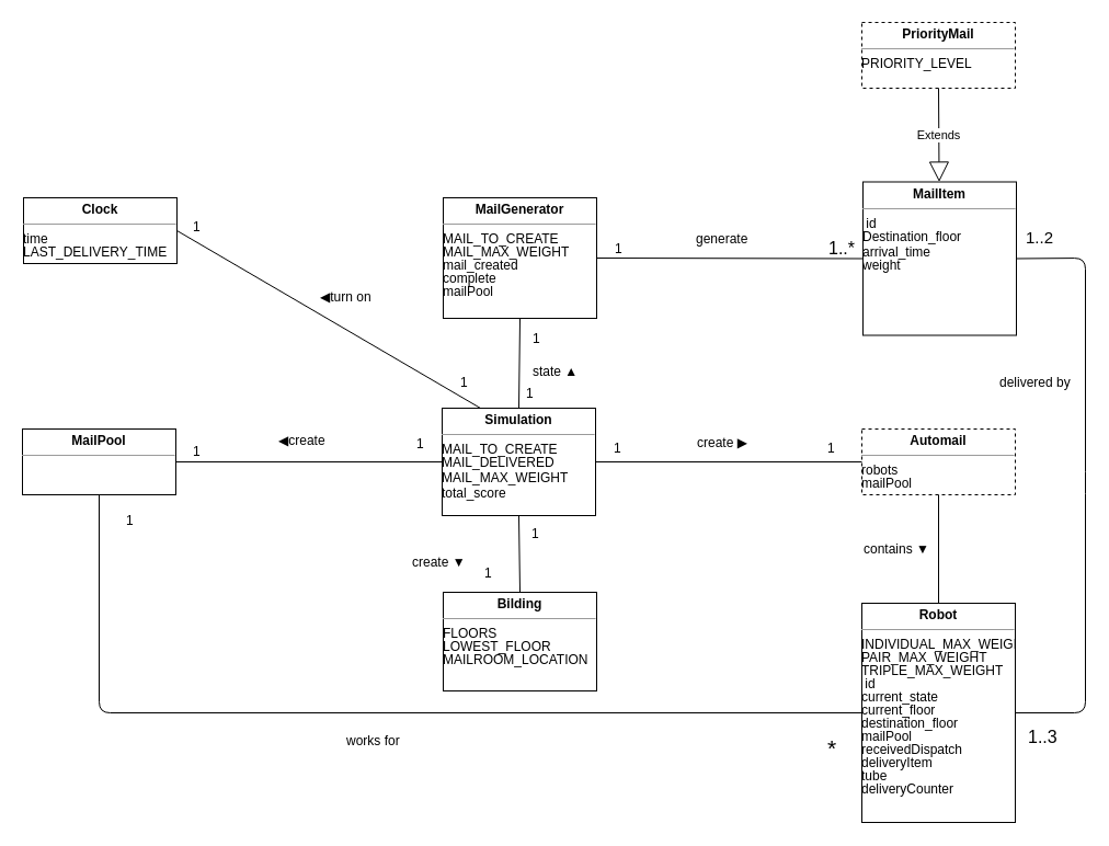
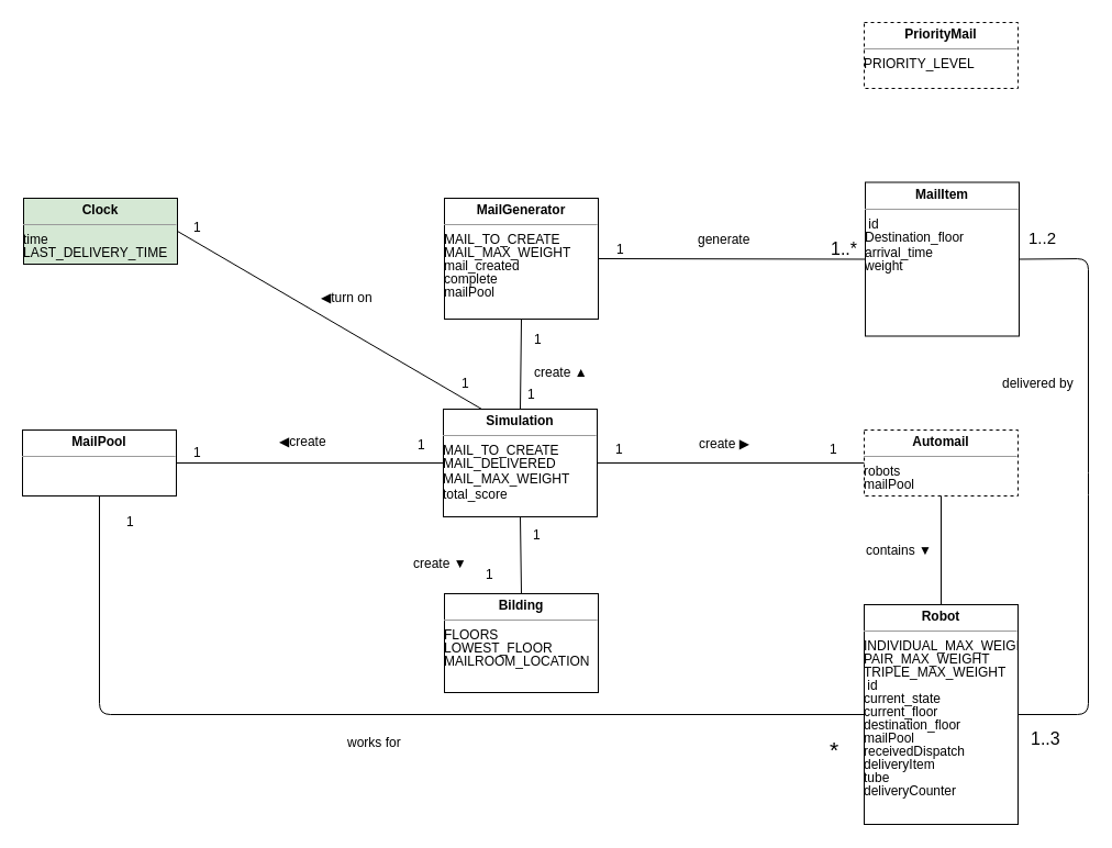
- <mxCell id="11" value="Extends" style="endArrow=block;endSize=16;endFill=0;html=1;exitX=0.5;exitY=1;exitDx=0;exitDy=0;" edge="1" parent="1" source="9" target="7"><mxGeometry width="160" relative="1" as="geometry"><mxPoint x="620" y="120" as="sourcePoint" /><mxPoint x="780" y="120" as="targetPoint" /></mxGeometry></mxCell>
- <mxCell id="10" value="&lt;p style=&quot;margin: 0px ; margin-top: 4px ; text-align: center&quot;&gt;&lt;b&gt;Clock&lt;/b&gt;&lt;/p&gt;&lt;hr size=&quot;1&quot;&gt;&lt;div style=&quot;height: 2px&quot;&gt;time&lt;/div&gt;&lt;div style=&quot;height: 2px&quot;&gt;&lt;br&gt;&lt;/div&gt;&lt;div style=&quot;height: 2px&quot;&gt;&lt;br&gt;&lt;/div&gt;&lt;div style=&quot;height: 2px&quot;&gt;&lt;br&gt;&lt;/div&gt;&lt;div style=&quot;height: 2px&quot;&gt;&lt;br&gt;&lt;/div&gt;&lt;div style=&quot;height: 2px&quot;&gt;&lt;br&gt;&lt;/div&gt;&lt;div style=&quot;height: 2px&quot;&gt;LAST_DELIVERY_TIME&lt;/div&gt;" style="verticalAlign=top;align=left;overflow=fill;fontSize=12;fontFamily=Helvetica;html=1;" vertex="1" parent="1"><mxGeometry x="21" y="180" width="140" height="60" as="geometry" /></mxCell>
+ <mxCell id="10" value="&lt;p style=&quot;margin: 0px ; margin-top: 4px ; text-align: center&quot;&gt;&lt;b&gt;Clock&lt;/b&gt;&lt;/p&gt;&lt;hr size=&quot;1&quot;&gt;&lt;div style=&quot;height: 2px&quot;&gt;time&lt;/div&gt;&lt;div style=&quot;height: 2px&quot;&gt;&lt;br&gt;&lt;/div&gt;&lt;div style=&quot;height: 2px&quot;&gt;&lt;br&gt;&lt;/div&gt;&lt;div style=&quot;height: 2px&quot;&gt;&lt;br&gt;&lt;/div&gt;&lt;div style=&quot;height: 2px&quot;&gt;&lt;br&gt;&lt;/div&gt;&lt;div style=&quot;height: 2px&quot;&gt;&lt;br&gt;&lt;/div&gt;&lt;div style=&quot;height: 2px&quot;&gt;LAST_DELIVERY_TIME&lt;/div&gt;" style="verticalAlign=top;align=left;overflow=fill;fontSize=12;fontFamily=Helvetica;html=1;fillColor=#d5e8d4;" vertex="1" parent="1"><mxGeometry x="21" y="180" width="140" height="60" as="geometry" /></mxCell>
- <mxCell id="23" value="state&amp;nbsp;&lt;span&gt;▲&lt;/span&gt;" style="text;html=1;resizable=0;points=[];autosize=1;align=left;verticalAlign=top;spacingTop=-4;" vertex="1" parent="1"><mxGeometry x="484" y="329" width="60" height="20" as="geometry" /></mxCell>
+ <mxCell id="23" value="create&amp;nbsp;&lt;span&gt;▲&lt;/span&gt;" style="text;html=1;resizable=0;points=[];autosize=1;align=left;verticalAlign=top;spacingTop=-4;" vertex="1" parent="1"><mxGeometry x="484" y="329" width="60" height="20" as="geometry" /></mxCell>
